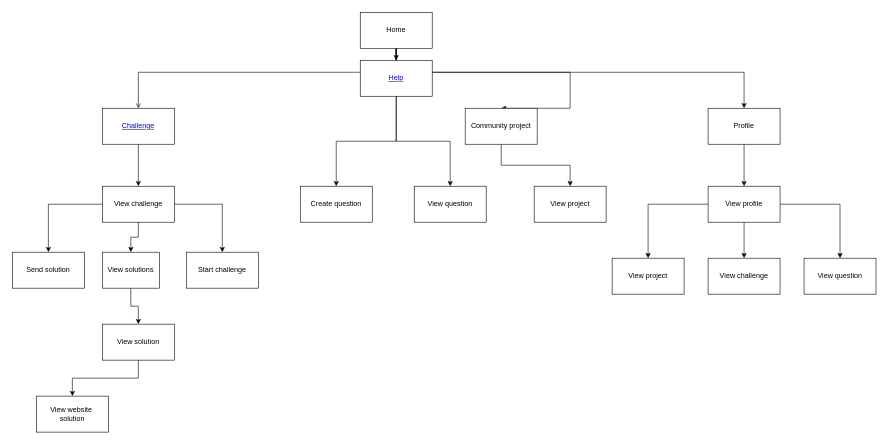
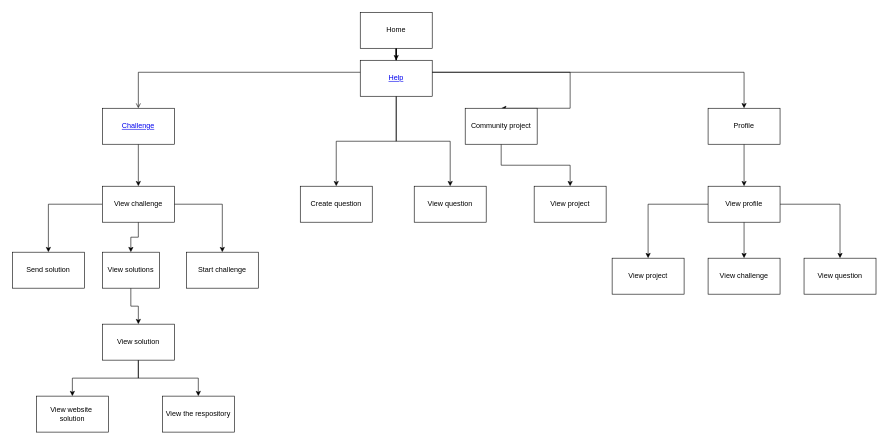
+ <mxCell id="25" style="edgeStyle=orthogonalEdgeStyle;rounded=0;orthogonalLoop=1;jettySize=auto;html=1;entryX=0.5;entryY=0;entryDx=0;entryDy=0;" edge="1" parent="1" source="26" target="28"><mxGeometry relative="1" as="geometry" /></mxCell>
+ <mxCell id="28" value="View the respository" style="rounded=0;whiteSpace=wrap;html=1;" vertex="1" parent="1"><mxGeometry x="270" y="660" width="120" height="60" as="geometry" /></mxCell>
